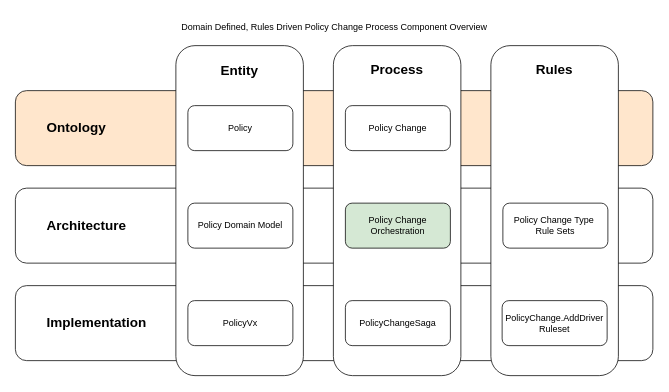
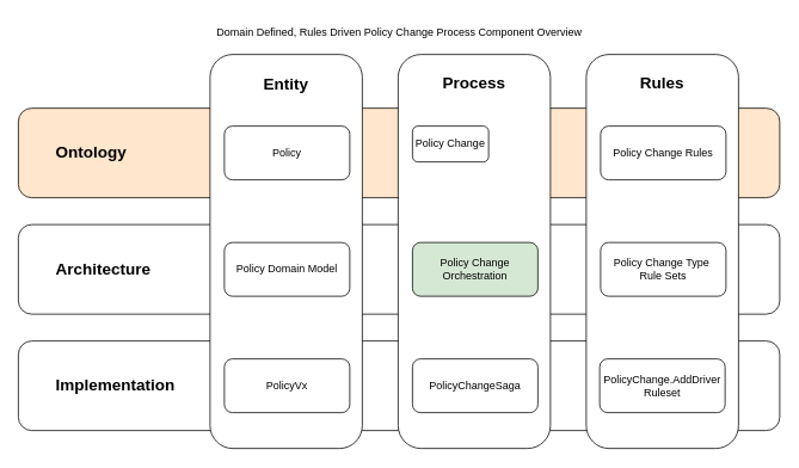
- <mxCell id="14" value="Policy Change" style="rounded=1;whiteSpace=wrap;html=1;" parent="1" vertex="1"><mxGeometry x="460" y="140" width="140" height="60" as="geometry" /></mxCell>
+ <mxCell id="14" value="Policy Change" style="rounded=1;whiteSpace=wrap;html=1;" parent="1" vertex="1"><mxGeometry x="460" y="140" width="85" height="40" as="geometry" /></mxCell>
+ <mxCell id="15" value="Policy Change Rules" style="rounded=1;whiteSpace=wrap;html=1;" parent="1" vertex="1"><mxGeometry x="670" y="140" width="140" height="60" as="geometry" /></mxCell>
